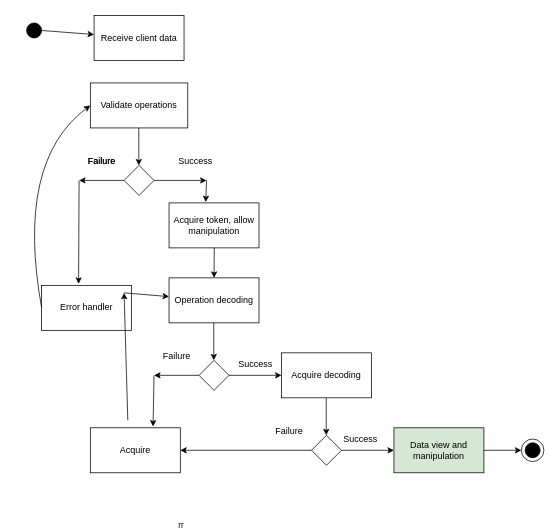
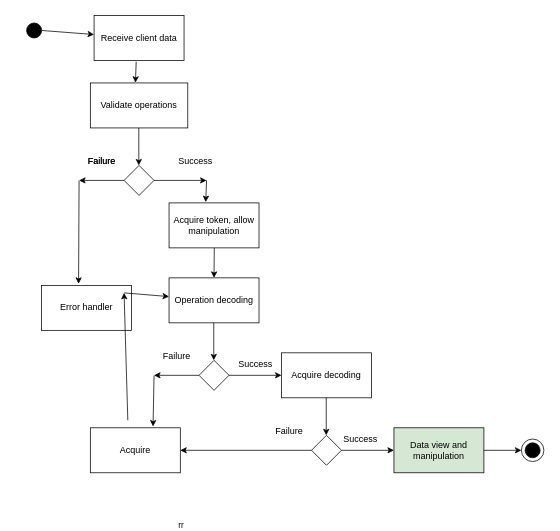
+ <mxCell id="5" value="" style="endArrow=classic;html=1;rounded=0;exitX=0.468;exitY=1.026;exitDx=0;exitDy=0;exitPerimeter=0;entryX=0.463;entryY=-0.006;entryDx=0;entryDy=0;entryPerimeter=0;" parent="1" source="4" target="7" edge="1"><mxGeometry width="50" height="50" relative="1" as="geometry"><mxPoint x="315" y="220" as="sourcePoint" /><mxPoint x="331" y="120" as="targetPoint" /></mxGeometry></mxCell>
- <mxCell id="16" value="" style="curved=1;endArrow=classic;html=1;rounded=0;strokeWidth=1;exitX=0;exitY=0.5;exitDx=0;exitDy=0;entryX=0;entryY=0.5;entryDx=0;entryDy=0;" parent="1" source="14" target="7" edge="1"><mxGeometry width="50" height="50" relative="1" as="geometry"><mxPoint x="25" y="300" as="sourcePoint" /><mxPoint x="70" y="215" as="targetPoint" /><Array as="points"><mxPoint x="20" y="215" /></Array></mxGeometry></mxCell>
